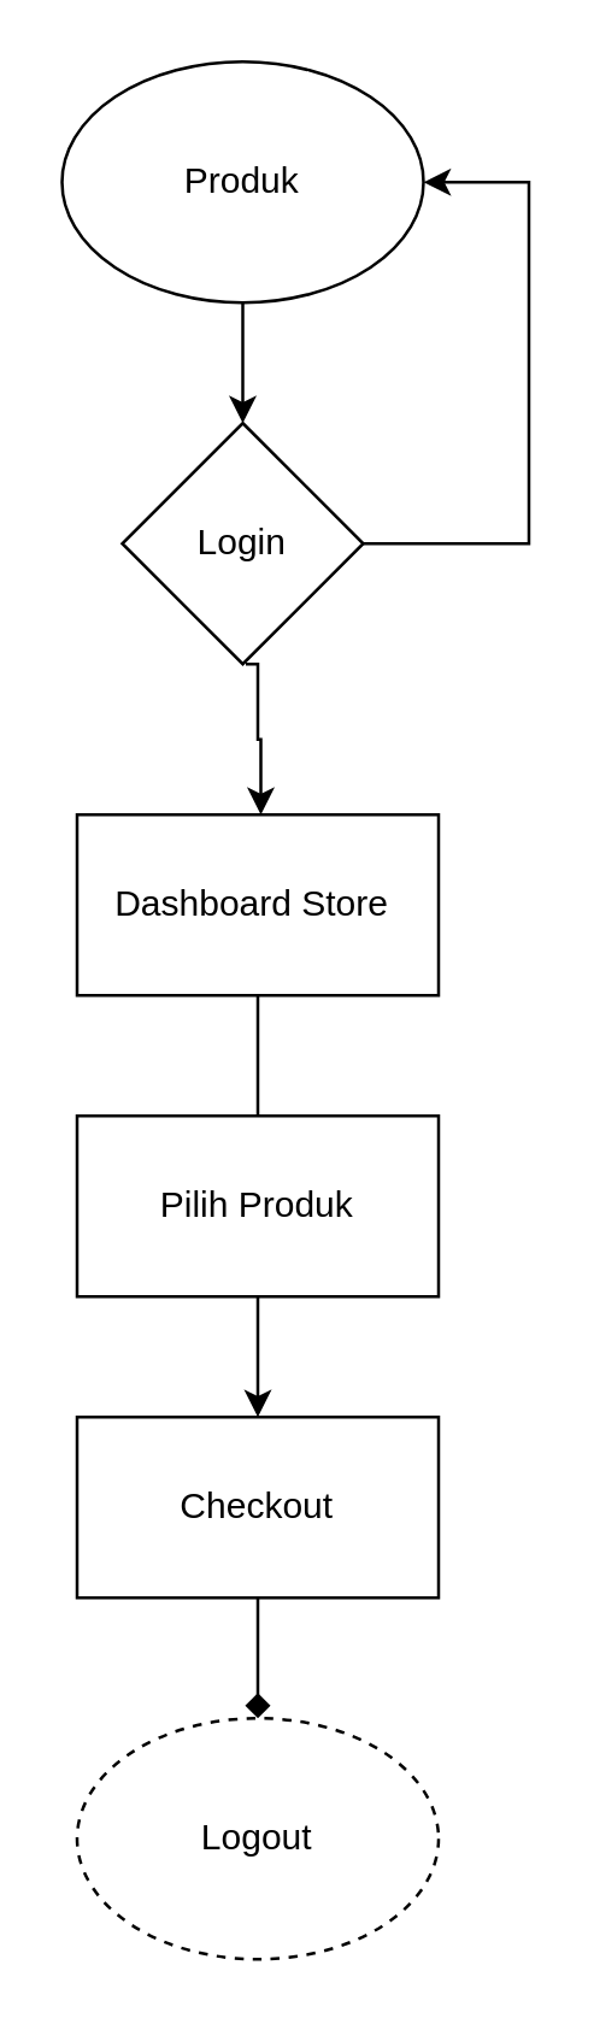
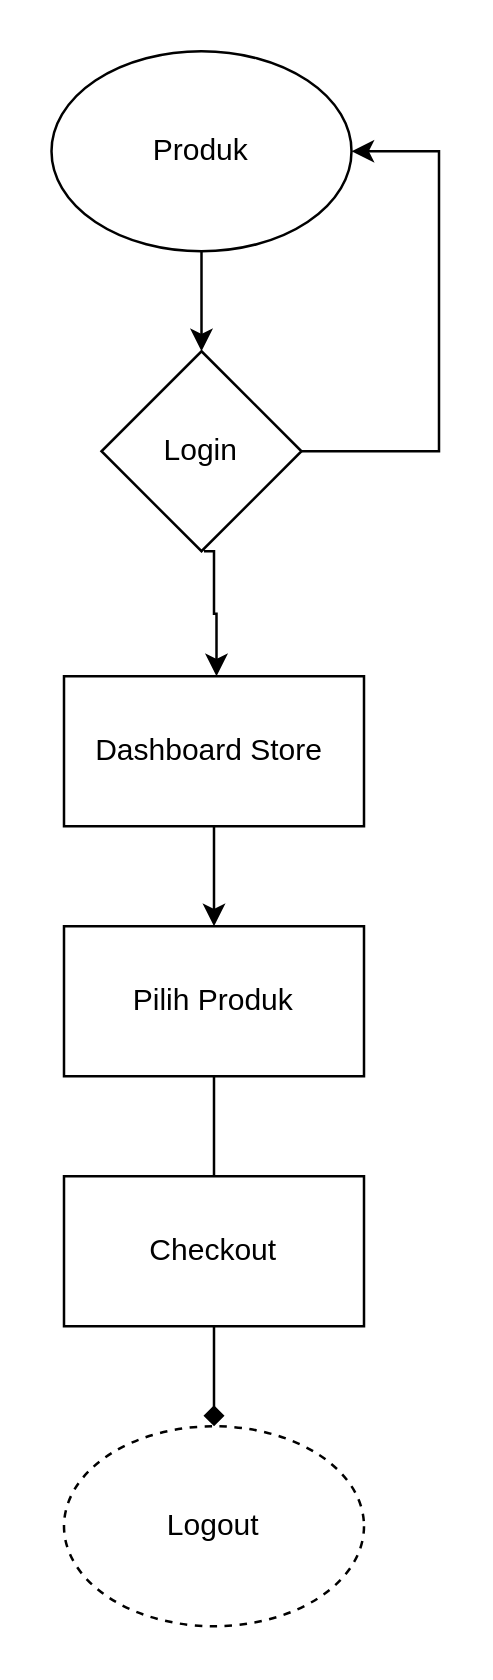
- <mxCell id="7" style="edgeStyle=orthogonalEdgeStyle;rounded=0;orthogonalLoop=1;jettySize=auto;html=1;exitX=0.5;exitY=1;exitDx=0;exitDy=0;entryX=0.5;entryY=0;entryDx=0;entryDy=0;endArrow=none;" edge="1" parent="1" source="8" target="10"><mxGeometry relative="1" as="geometry" /></mxCell>
+ <mxCell id="7" style="edgeStyle=orthogonalEdgeStyle;rounded=0;orthogonalLoop=1;jettySize=auto;html=1;exitX=0.5;exitY=1;exitDx=0;exitDy=0;entryX=0.5;entryY=0;entryDx=0;entryDy=0;" edge="1" parent="1" source="8" target="10"><mxGeometry relative="1" as="geometry" /></mxCell>
- <mxCell id="9" style="edgeStyle=orthogonalEdgeStyle;rounded=0;orthogonalLoop=1;jettySize=auto;html=1;exitX=0.5;exitY=1;exitDx=0;exitDy=0;entryX=0.5;entryY=0;entryDx=0;entryDy=0;" edge="1" parent="1" source="10" target="12"><mxGeometry relative="1" as="geometry" /></mxCell>
+ <mxCell id="9" style="edgeStyle=orthogonalEdgeStyle;rounded=0;orthogonalLoop=1;jettySize=auto;html=1;exitX=0.5;exitY=1;exitDx=0;exitDy=0;entryX=0.5;entryY=0;entryDx=0;entryDy=0;endArrow=none;" edge="1" parent="1" source="10" target="12"><mxGeometry relative="1" as="geometry" /></mxCell>
